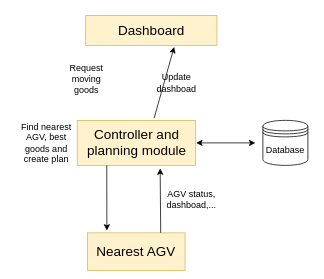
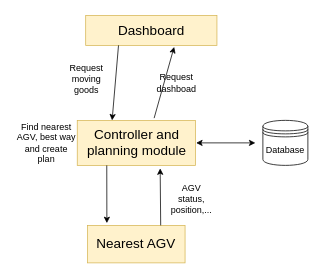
+ <mxCell id="14" value="" style="endArrow=classic;html=1;exitX=0.25;exitY=1;exitDx=0;exitDy=0;entryX=0.295;entryY=0;entryDx=0;entryDy=0;entryPerimeter=0;" edge="1" parent="1" source="2" target="3"><mxGeometry width="50" height="50" relative="1" as="geometry"><mxPoint x="260" y="240" as="sourcePoint" /><mxPoint x="310" y="190" as="targetPoint" /></mxGeometry></mxCell>
- <mxCell id="11" value="Update dashboad" style="text;html=1;strokeColor=none;fillColor=none;align=center;verticalAlign=middle;whiteSpace=wrap;rounded=0;" vertex="1" parent="1"><mxGeometry x="210" y="80" width="50" height="60" as="geometry" /></mxCell>
+ <mxCell id="11" value="Request dashboad" style="text;html=1;strokeColor=none;fillColor=none;align=center;verticalAlign=middle;whiteSpace=wrap;rounded=0;" vertex="1" parent="1"><mxGeometry x="210" y="80" width="50" height="60" as="geometry" /></mxCell>
- <mxCell id="5" value="Find nearest AGV, best goods and create plan" style="text;html=1;strokeColor=none;fillColor=none;align=center;verticalAlign=middle;whiteSpace=wrap;rounded=0;" vertex="1" parent="1"><mxGeometry x="20" y="167.5" width="82.5" height="45" as="geometry" /></mxCell>
+ <mxCell id="5" value="Find nearest AGV, best way and create plan" style="text;html=1;strokeColor=none;fillColor=none;align=center;verticalAlign=middle;whiteSpace=wrap;rounded=0;" vertex="1" parent="1"><mxGeometry x="20" y="167.5" width="82.5" height="45" as="geometry" /></mxCell>
- <mxCell id="9" value="AGV status, dashboad,..." style="text;html=1;strokeColor=none;fillColor=none;align=center;verticalAlign=middle;whiteSpace=wrap;rounded=0;" vertex="1" parent="1"><mxGeometry x="225" y="230" width="60" height="70" as="geometry" /></mxCell>
+ <mxCell id="9" value="AGV status, position,..." style="text;html=1;strokeColor=none;fillColor=none;align=center;verticalAlign=middle;whiteSpace=wrap;rounded=0;" vertex="1" parent="1"><mxGeometry x="225" y="230" width="60" height="70" as="geometry" /></mxCell>
- <mxCell id="6" value="&lt;font style=&quot;font-size: 18px&quot;&gt;Nearest AGV&lt;/font&gt;" style="text;html=1;strokeColor=#d6b656;fillColor=#fff2cc;align=center;verticalAlign=middle;whiteSpace=wrap;rounded=0;" vertex="1" parent="1"><mxGeometry x="116.25" y="310" width="130" height="50" as="geometry" /></mxCell>
+ <mxCell id="6" value="&lt;font style=&quot;font-size: 18px&quot;&gt;Nearest AGV&lt;/font&gt;" style="text;html=1;strokeColor=#d6b656;fillColor=#fff2cc;align=center;verticalAlign=middle;whiteSpace=wrap;rounded=0;" vertex="1" parent="1"><mxGeometry x="116.25" y="300" width="130" height="50" as="geometry" /></mxCell>
